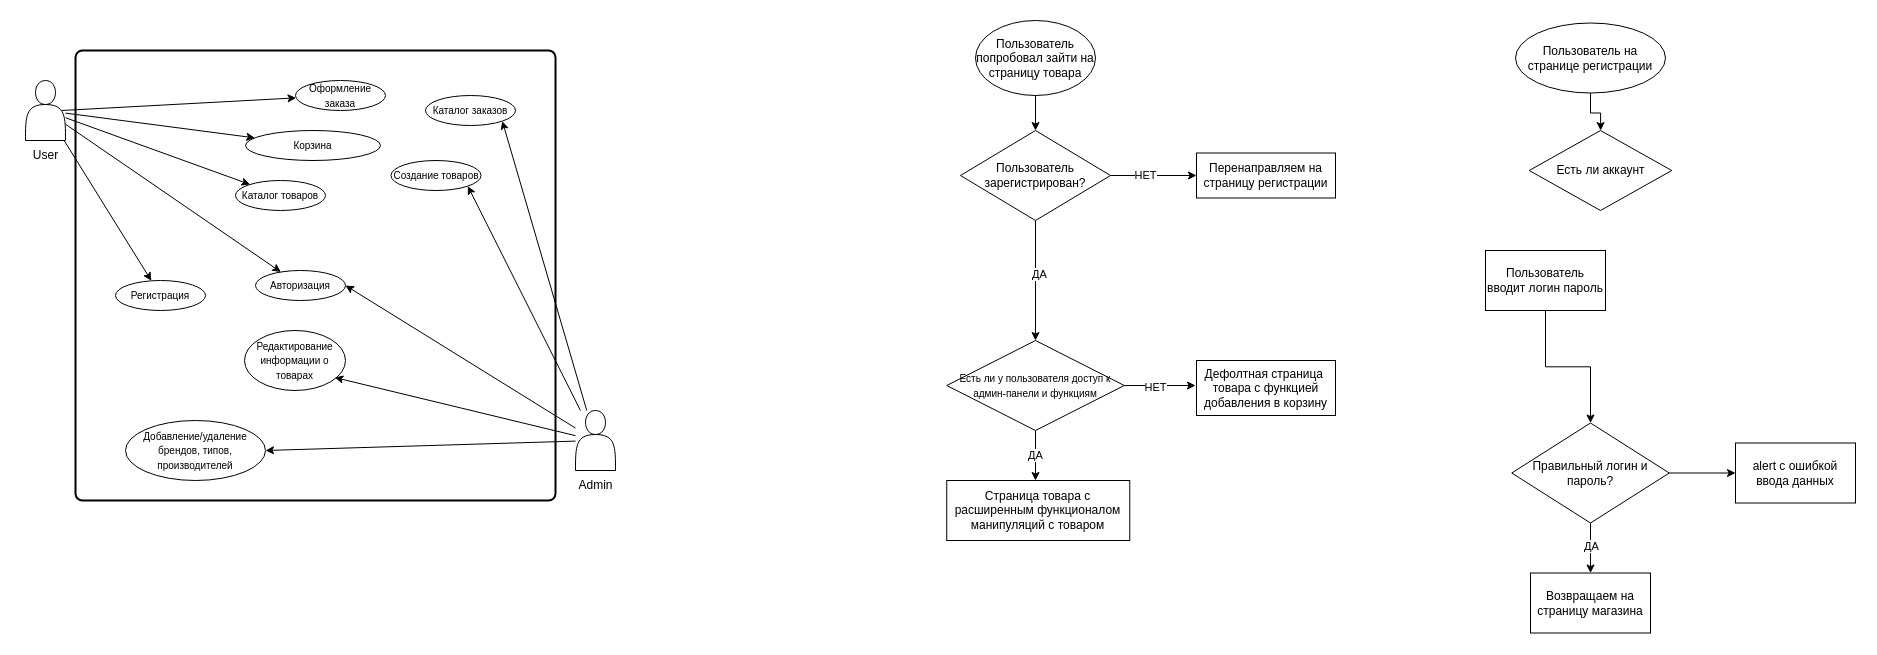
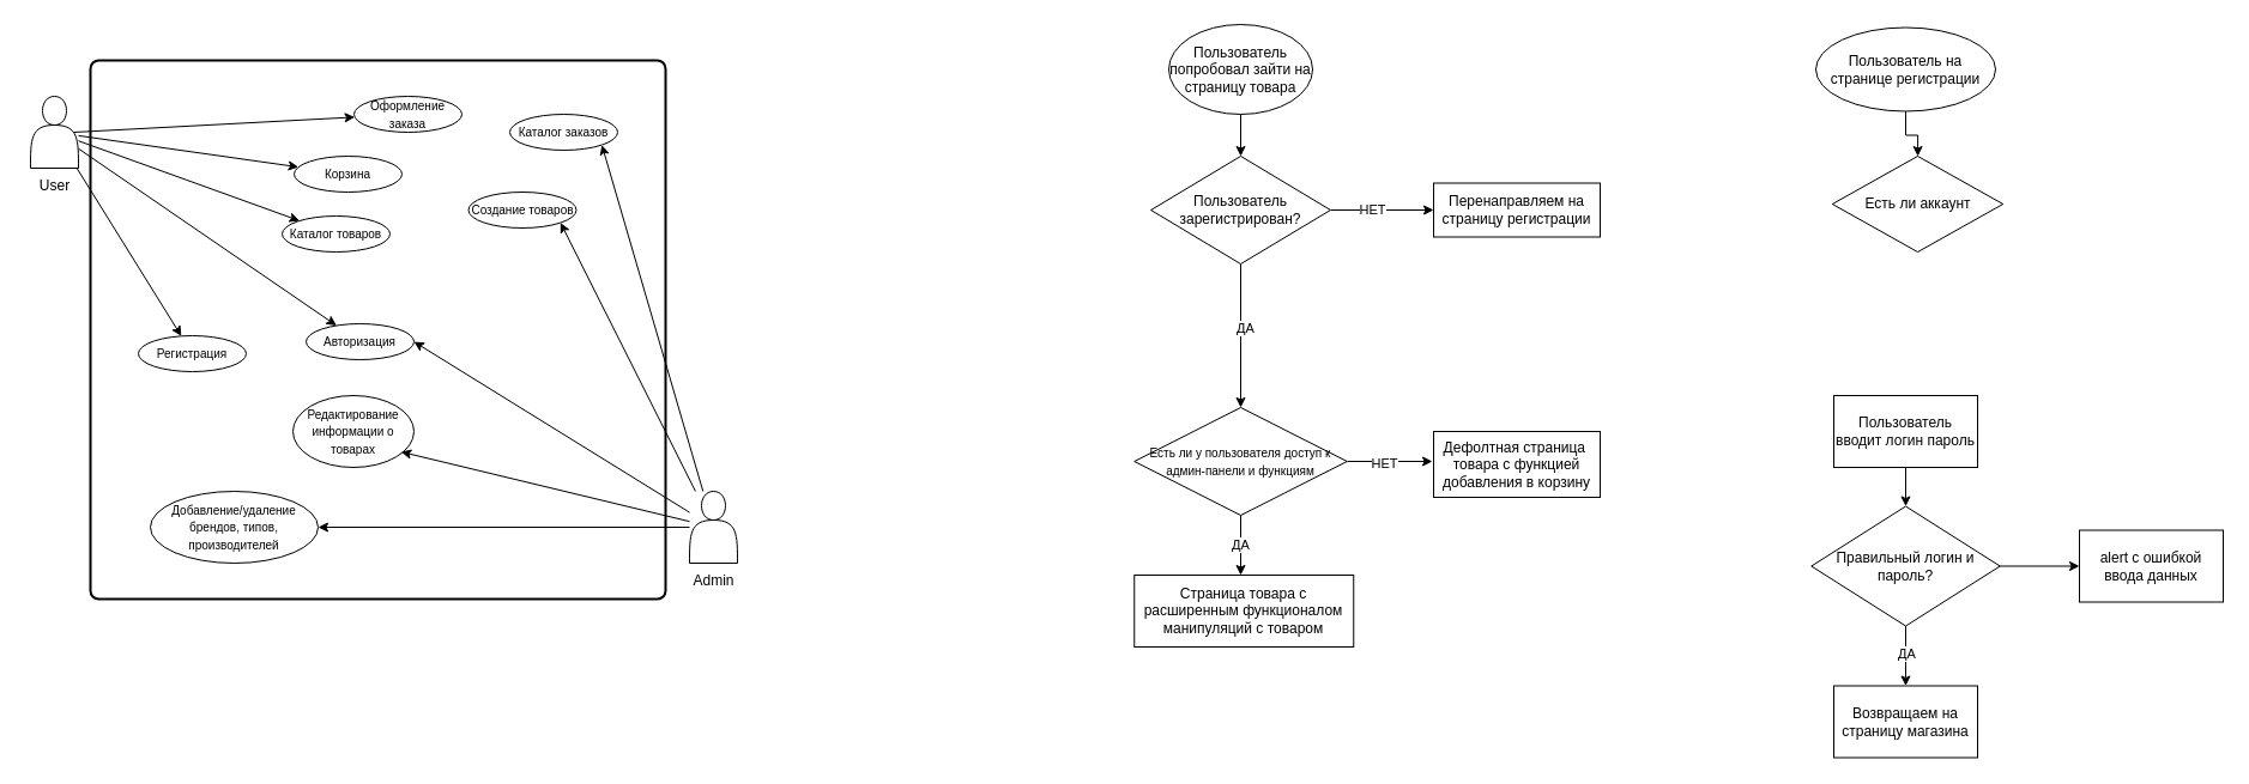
- <mxCell id="16" value="&lt;font style=&quot;font-size: 10px;&quot;&gt;Корзина&lt;/font&gt;" style="ellipse;whiteSpace=wrap;html=1;" vertex="1" parent="1"><mxGeometry x="245" y="130" width="135" height="30" as="geometry" /></mxCell>
+ <mxCell id="16" value="&lt;font style=&quot;font-size: 10px;&quot;&gt;Корзина&lt;/font&gt;" style="ellipse;whiteSpace=wrap;html=1;" vertex="1" parent="1"><mxGeometry x="245" y="130" width="90" height="30" as="geometry" /></mxCell>
- <mxCell id="44" value="Пользователь вводит логин пароль" style="rounded=0;whiteSpace=wrap;html=1;" vertex="1" parent="1"><mxGeometry x="1485" y="250" width="120" height="60" as="geometry" /></mxCell>
+ <mxCell id="44" value="Пользователь вводит логин пароль" style="rounded=0;whiteSpace=wrap;html=1;" vertex="1" parent="1"><mxGeometry x="1530" y="330" width="120" height="60" as="geometry" /></mxCell>
- <mxCell id="22" value="&lt;span style=&quot;font-size: 10px;&quot;&gt;Добавление/удаление брендов, типов, производителей&lt;/span&gt;" style="ellipse;whiteSpace=wrap;html=1;" vertex="1" parent="1"><mxGeometry x="125" y="420" width="140" height="60" as="geometry" /></mxCell>
+ <mxCell id="22" value="&lt;span style=&quot;font-size: 10px;&quot;&gt;Добавление/удаление брендов, типов, производителей&lt;/span&gt;" style="ellipse;whiteSpace=wrap;html=1;" vertex="1" parent="1"><mxGeometry x="125" y="410" width="140" height="60" as="geometry" /></mxCell>
